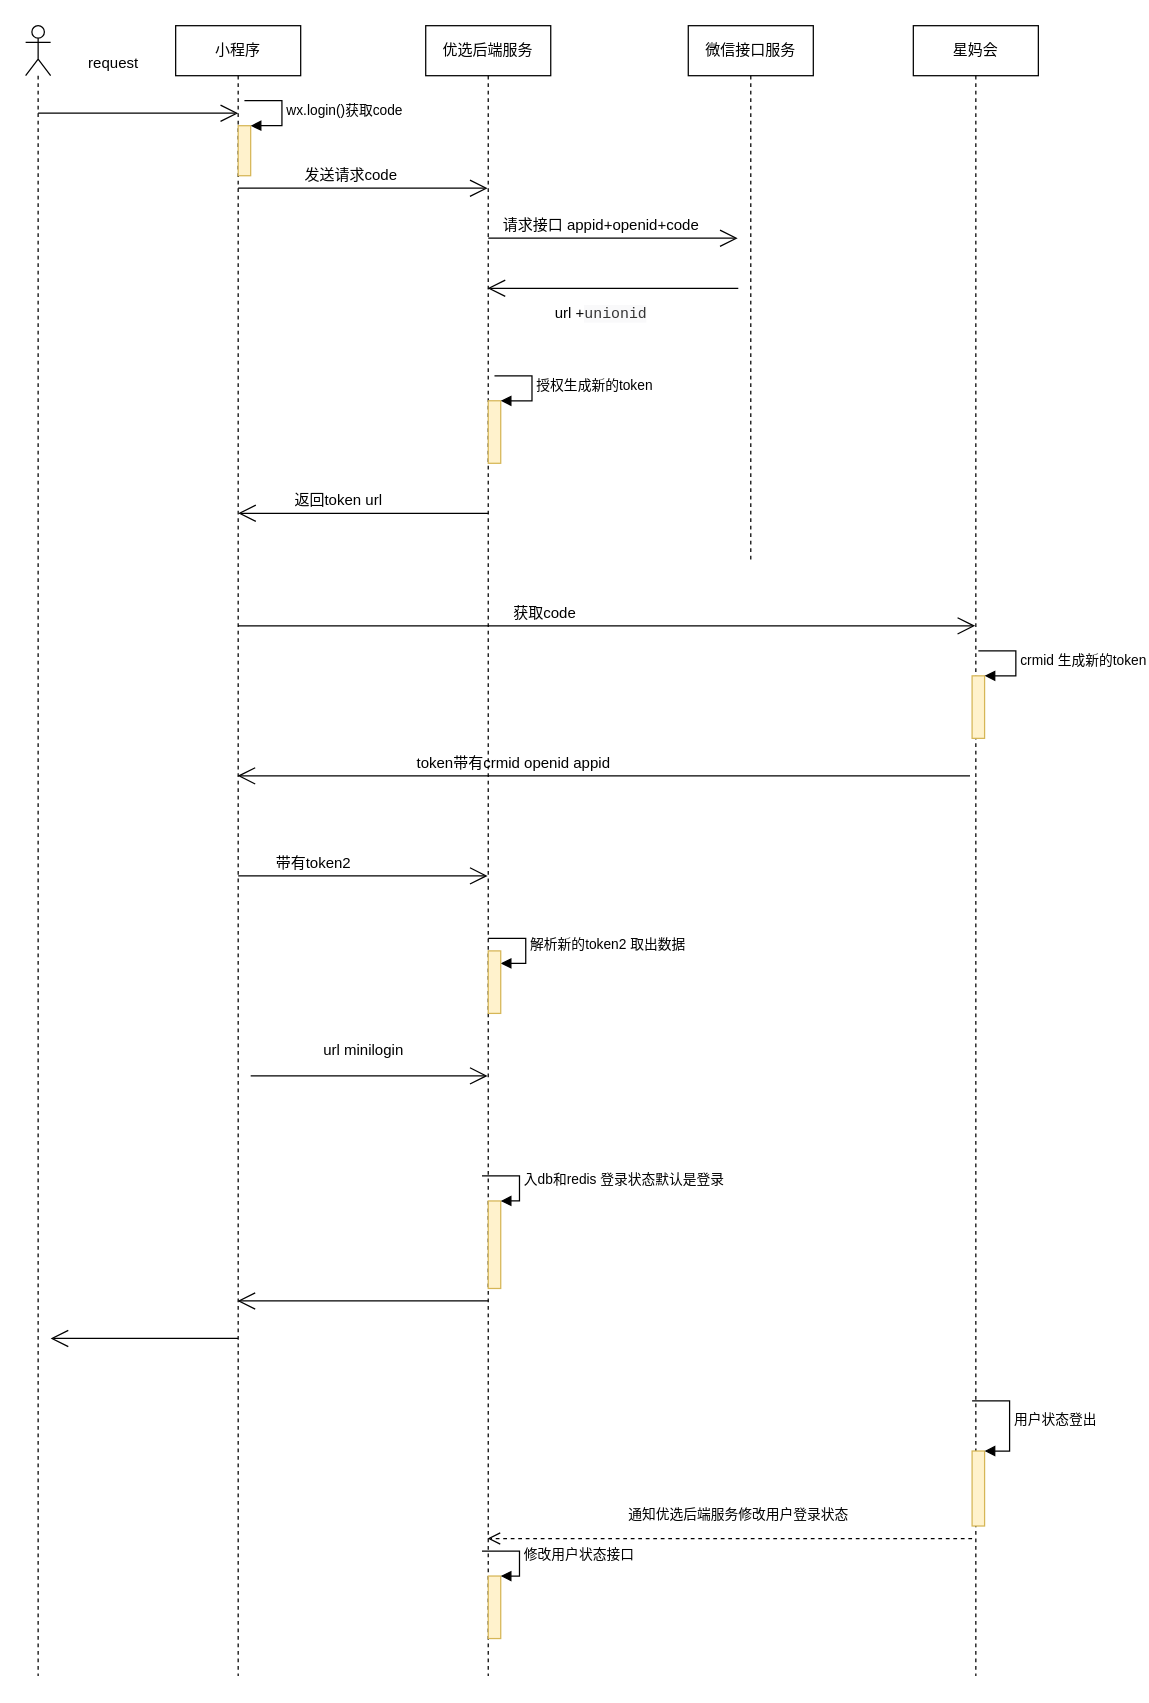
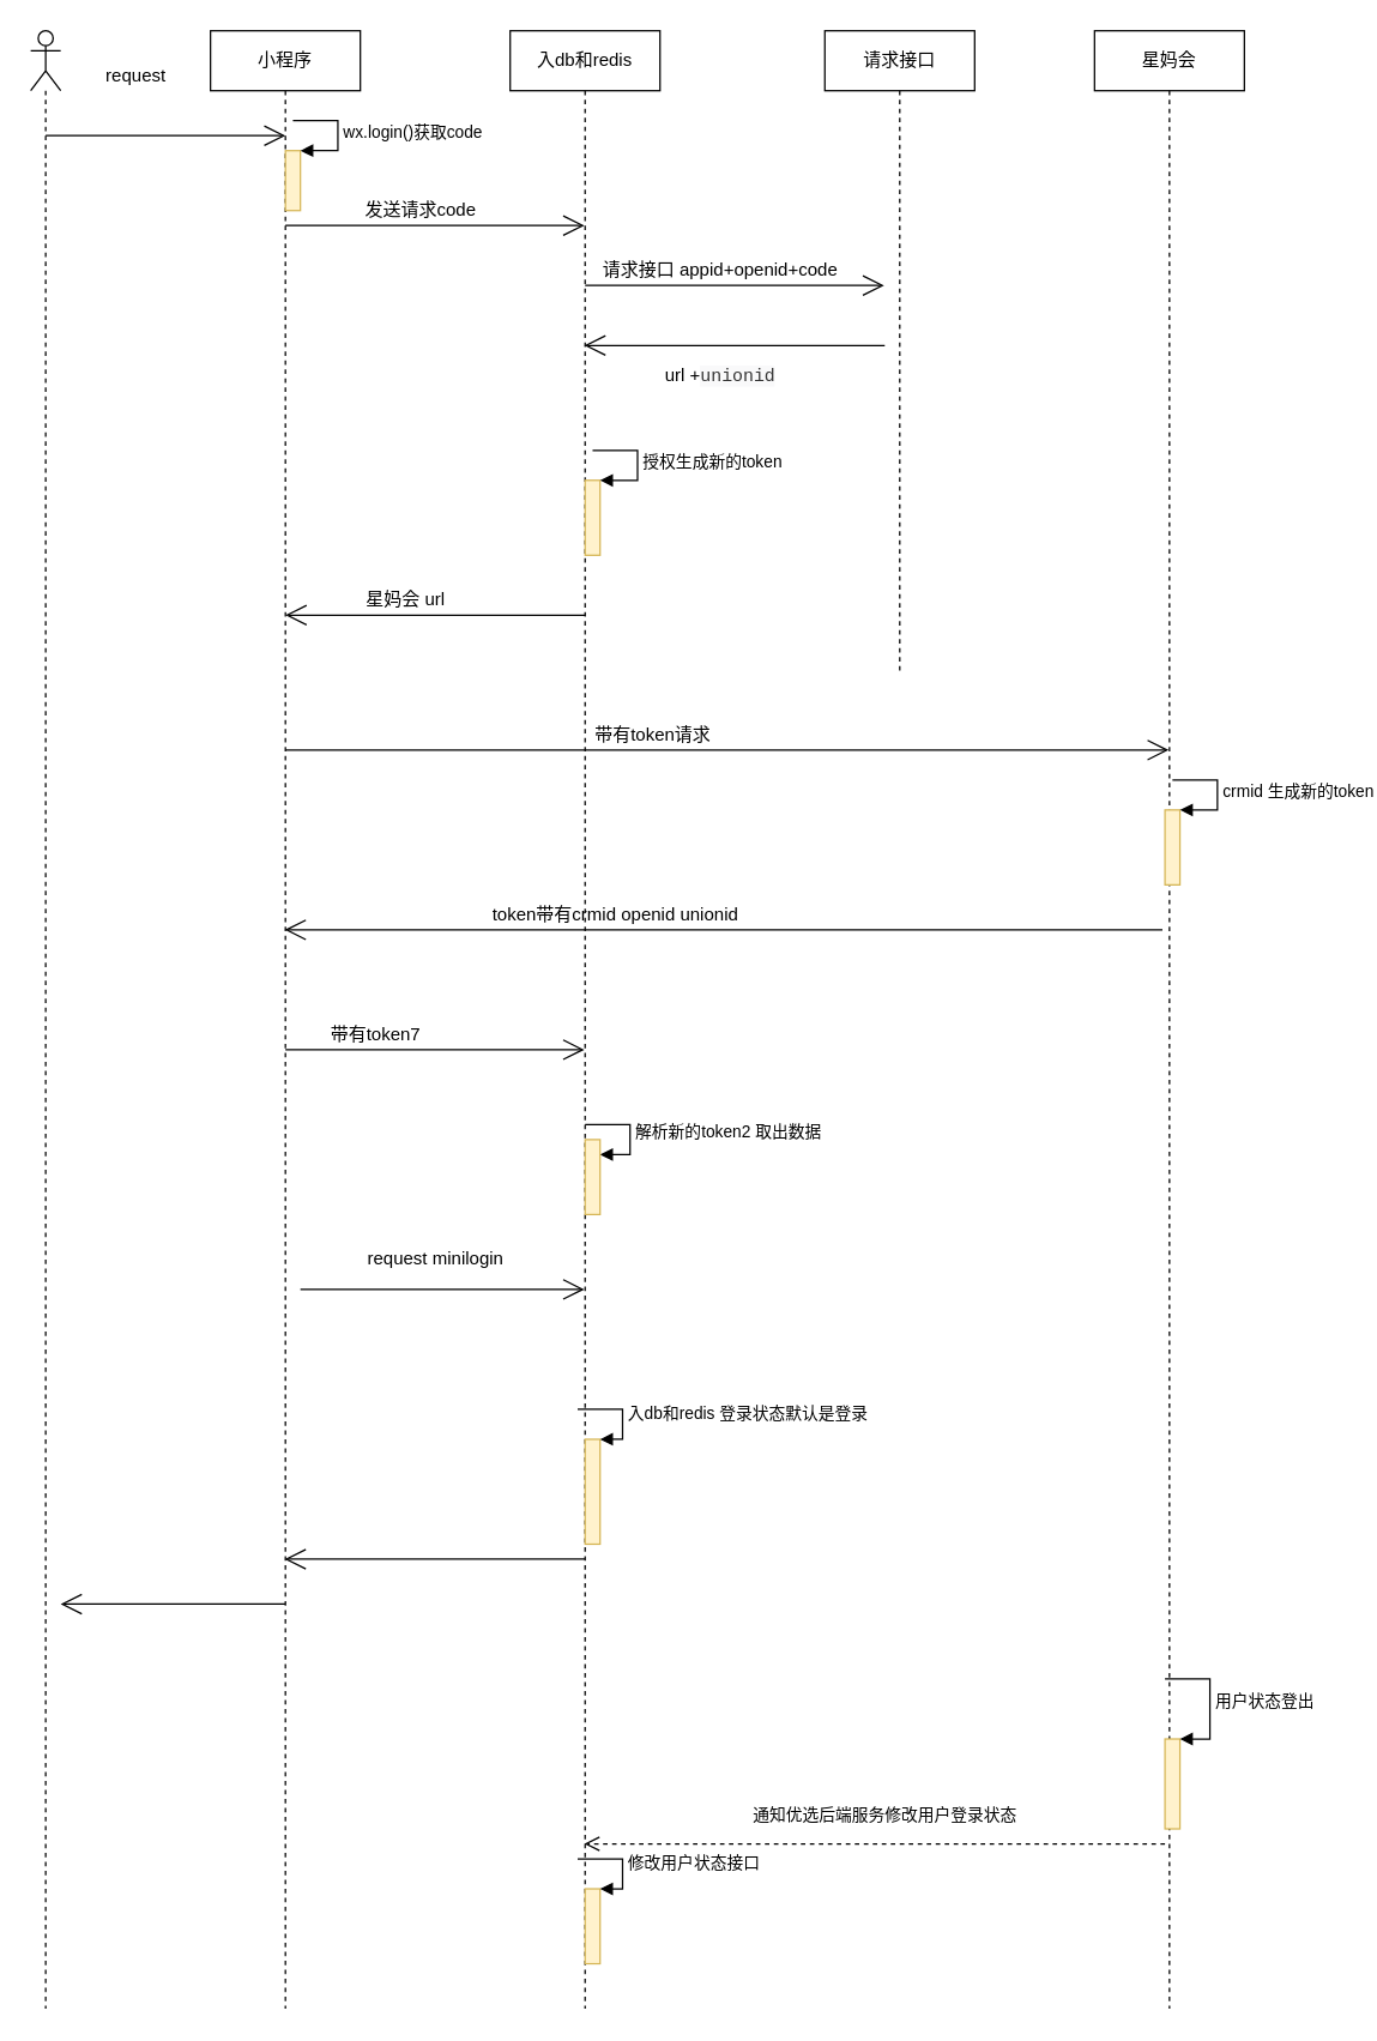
- <mxCell id="4" value="优选后端服务" style="shape=umlLifeline;perimeter=lifelinePerimeter;whiteSpace=wrap;html=1;container=1;collapsible=0;recursiveResize=0;outlineConnect=0;" parent="1" vertex="1"><mxGeometry x="340" y="20" width="100" height="1320" as="geometry" /></mxCell>
+ <mxCell id="4" value="入db和redis" style="shape=umlLifeline;perimeter=lifelinePerimeter;whiteSpace=wrap;html=1;container=1;collapsible=0;recursiveResize=0;outlineConnect=0;" parent="1" vertex="1"><mxGeometry x="340" y="20" width="100" height="1320" as="geometry" /></mxCell>
- <mxCell id="10" value="微信接口服务" style="shape=umlLifeline;perimeter=lifelinePerimeter;whiteSpace=wrap;html=1;container=1;collapsible=0;recursiveResize=0;outlineConnect=0;" parent="1" vertex="1"><mxGeometry x="550" y="20" width="100" height="430" as="geometry" /></mxCell>
+ <mxCell id="10" value="请求接口" style="shape=umlLifeline;perimeter=lifelinePerimeter;whiteSpace=wrap;html=1;container=1;collapsible=0;recursiveResize=0;outlineConnect=0;" parent="1" vertex="1"><mxGeometry x="550" y="20" width="100" height="430" as="geometry" /></mxCell>
- <mxCell id="22" value="返回token url" style="text;html=1;align=center;verticalAlign=middle;resizable=0;points=[];autosize=1;strokeColor=none;" parent="1" vertex="1"><mxGeometry x="225" y="390" width="90" height="20" as="geometry" /></mxCell>
+ <mxCell id="22" value="星妈会 url" style="text;html=1;align=center;verticalAlign=middle;resizable=0;points=[];autosize=1;strokeColor=none;" parent="1" vertex="1"><mxGeometry x="225" y="390" width="90" height="20" as="geometry" /></mxCell>
- <mxCell id="29" value="获取code" style="text;html=1;align=center;verticalAlign=middle;resizable=0;points=[];autosize=1;strokeColor=none;" parent="1" vertex="1"><mxGeometry x="390" y="480" width="90" height="20" as="geometry" /></mxCell>
+ <mxCell id="29" value="带有token请求" style="text;html=1;align=center;verticalAlign=middle;resizable=0;points=[];autosize=1;strokeColor=none;" parent="1" vertex="1"><mxGeometry x="390" y="480" width="90" height="20" as="geometry" /></mxCell>
- <mxCell id="31" value="token带有crmid openid appid" style="text;html=1;align=center;verticalAlign=middle;resizable=0;points=[];autosize=1;strokeColor=none;" parent="1" vertex="1"><mxGeometry x="320" y="600" width="180" height="20" as="geometry" /></mxCell>
+ <mxCell id="31" value="token带有crmid openid unionid" style="text;html=1;align=center;verticalAlign=middle;resizable=0;points=[];autosize=1;strokeColor=none;" parent="1" vertex="1"><mxGeometry x="320" y="600" width="180" height="20" as="geometry" /></mxCell>
- <mxCell id="33" value="带有token2" style="text;html=1;align=center;verticalAlign=middle;resizable=0;points=[];autosize=1;strokeColor=none;" parent="1" vertex="1"><mxGeometry x="210" y="680" width="80" height="20" as="geometry" /></mxCell>
+ <mxCell id="33" value="带有token7" style="text;html=1;align=center;verticalAlign=middle;resizable=0;points=[];autosize=1;strokeColor=none;" parent="1" vertex="1"><mxGeometry x="210" y="680" width="80" height="20" as="geometry" /></mxCell>
- <mxCell id="39" value="url minilogin" style="text;html=1;align=center;verticalAlign=middle;resizable=0;points=[];autosize=1;strokeColor=none;" vertex="1" parent="1"><mxGeometry x="235" y="830" width="110" height="20" as="geometry" /></mxCell>
+ <mxCell id="39" value="request minilogin" style="text;html=1;align=center;verticalAlign=middle;resizable=0;points=[];autosize=1;strokeColor=none;" vertex="1" parent="1"><mxGeometry x="235" y="830" width="110" height="20" as="geometry" /></mxCell>
